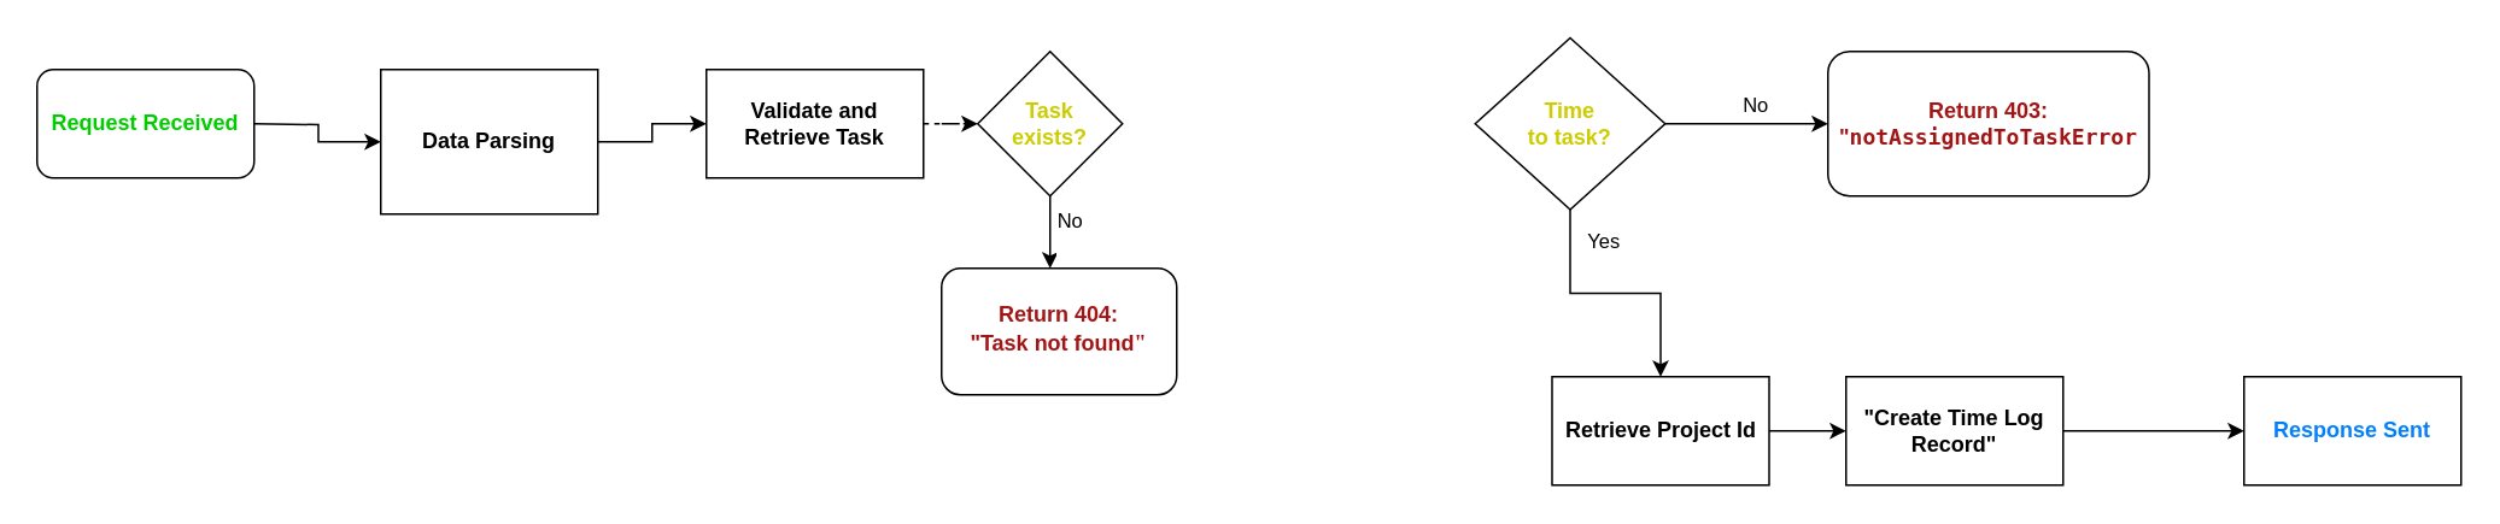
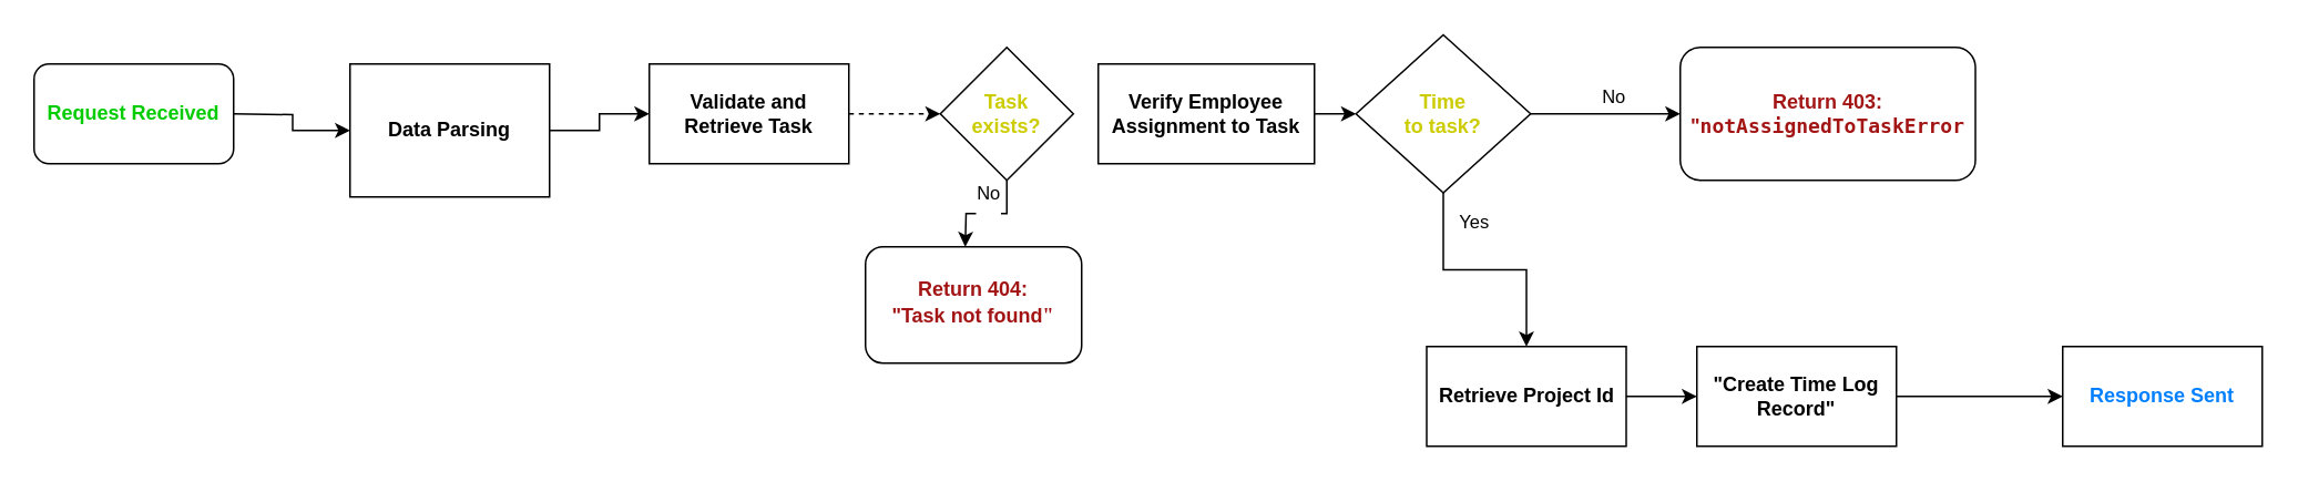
- <mxCell id="16" value="&lt;b&gt;&lt;font color=&quot;#cccc00&quot;&gt;Task &lt;br&gt;exists?&lt;/font&gt;&lt;/b&gt;" style="rhombus;whiteSpace=wrap;html=1;" vertex="1" parent="1"><mxGeometry x="540" y="28" width="80" height="80" as="geometry" /></mxCell>
+ <mxCell id="16" value="&lt;b&gt;&lt;font color=&quot;#cccc00&quot;&gt;Task &lt;br&gt;exists?&lt;/font&gt;&lt;/b&gt;" style="rhombus;whiteSpace=wrap;html=1;" vertex="1" parent="1"><mxGeometry x="565" y="28" width="80" height="80" as="geometry" /></mxCell>
+ <mxCell id="9" value="&lt;b&gt;Verify Employee Assignment to Task&lt;/b&gt;" style="rounded=0;whiteSpace=wrap;html=1;" parent="1" vertex="1"><mxGeometry x="660" y="38" width="130" height="60" as="geometry" /></mxCell>
+ <mxCell id="8" value="" style="edgeStyle=orthogonalEdgeStyle;rounded=0;orthogonalLoop=1;jettySize=auto;html=1;" edge="1" parent="1" source="9" target="21"><mxGeometry relative="1" as="geometry" /></mxCell>
